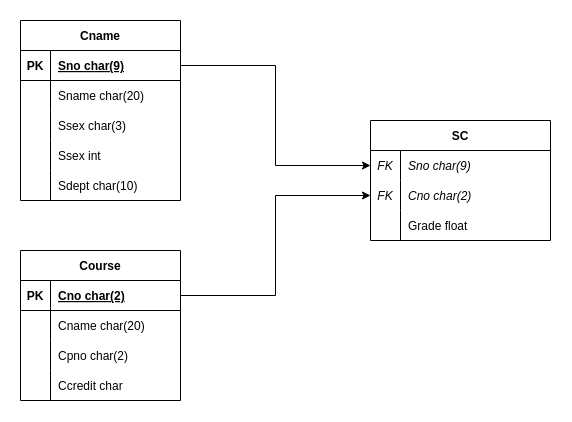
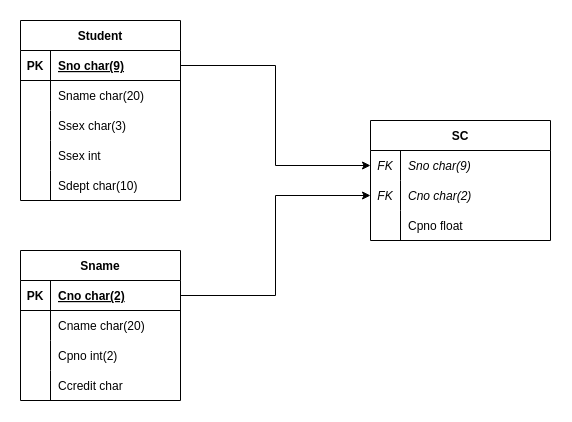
- <mxCell id="2" value="Cname" style="shape=table;startSize=30;container=1;collapsible=1;childLayout=tableLayout;fixedRows=1;rowLines=0;fontStyle=1;align=center;resizeLast=1;" vertex="1" parent="1"><mxGeometry x="20" y="20" width="160" height="180" as="geometry" /></mxCell>
+ <mxCell id="2" value="Student" style="shape=table;startSize=30;container=1;collapsible=1;childLayout=tableLayout;fixedRows=1;rowLines=0;fontStyle=1;align=center;resizeLast=1;" vertex="1" parent="1"><mxGeometry x="20" y="20" width="160" height="180" as="geometry" /></mxCell>
- <mxCell id="40" value="Grade float" style="shape=partialRectangle;overflow=hidden;connectable=0;fillColor=none;align=left;strokeColor=inherit;top=0;left=0;bottom=0;right=0;spacingLeft=6;" vertex="1" parent="38"><mxGeometry x="30" width="150" height="30" as="geometry"><mxRectangle width="150" height="30" as="alternateBounds" /></mxGeometry></mxCell>
+ <mxCell id="40" value="Cpno float" style="shape=partialRectangle;overflow=hidden;connectable=0;fillColor=none;align=left;strokeColor=inherit;top=0;left=0;bottom=0;right=0;spacingLeft=6;" vertex="1" parent="38"><mxGeometry x="30" width="150" height="30" as="geometry"><mxRectangle width="150" height="30" as="alternateBounds" /></mxGeometry></mxCell>
- <mxCell id="18" value="Course" style="shape=table;startSize=30;container=1;collapsible=1;childLayout=tableLayout;fixedRows=1;rowLines=0;fontStyle=1;align=center;resizeLast=1;" vertex="1" parent="1"><mxGeometry x="20" y="250" width="160" height="150" as="geometry" /></mxCell>
+ <mxCell id="18" value="Sname" style="shape=table;startSize=30;container=1;collapsible=1;childLayout=tableLayout;fixedRows=1;rowLines=0;fontStyle=1;align=center;resizeLast=1;" vertex="1" parent="1"><mxGeometry x="20" y="250" width="160" height="150" as="geometry" /></mxCell>
- <mxCell id="27" value="Cpno char(2)" style="shape=partialRectangle;overflow=hidden;connectable=0;fillColor=none;align=left;strokeColor=inherit;top=0;left=0;bottom=0;right=0;spacingLeft=6;" vertex="1" parent="25"><mxGeometry x="30" width="130" height="30" as="geometry"><mxRectangle width="130" height="30" as="alternateBounds" /></mxGeometry></mxCell>
+ <mxCell id="27" value="Cpno int(2)" style="shape=partialRectangle;overflow=hidden;connectable=0;fillColor=none;align=left;strokeColor=inherit;top=0;left=0;bottom=0;right=0;spacingLeft=6;" vertex="1" parent="25"><mxGeometry x="30" width="130" height="30" as="geometry"><mxRectangle width="130" height="30" as="alternateBounds" /></mxGeometry></mxCell>
